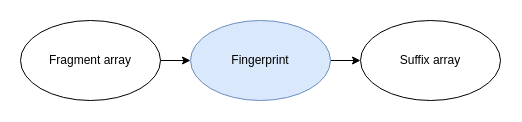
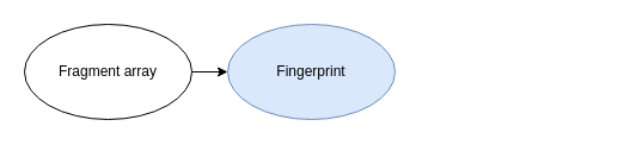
- <mxCell id="5" style="edgeStyle=orthogonalEdgeStyle;rounded=0;orthogonalLoop=1;jettySize=auto;html=1;exitX=1;exitY=0.5;exitDx=0;exitDy=0;" parent="1" source="6" target="4" edge="1"><mxGeometry relative="1" as="geometry" /></mxCell>
- <mxCell id="4" value="Suffix array" style="ellipse;whiteSpace=wrap;html=1;" parent="1" vertex="1"><mxGeometry x="360" y="20" width="140" height="80" as="geometry" /></mxCell>
